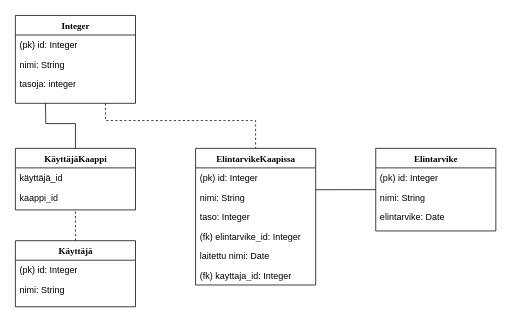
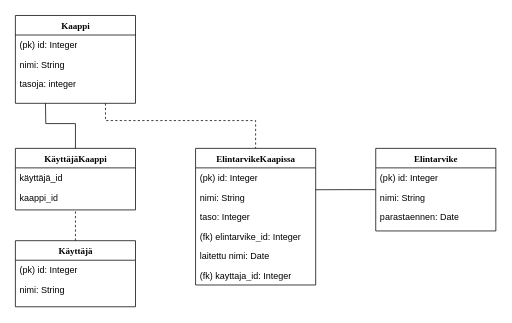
- <mxCell id="23" value="Integer" style="swimlane;html=1;fontStyle=1;align=center;verticalAlign=top;childLayout=stackLayout;horizontal=1;startSize=26;horizontalStack=0;resizeParent=1;resizeLast=0;collapsible=1;marginBottom=0;swimlaneFillColor=#ffffff;rounded=0;shadow=0;comic=0;labelBackgroundColor=none;strokeWidth=1;fillColor=none;fontFamily=Verdana;fontSize=12" parent="1" vertex="1"><mxGeometry x="20" y="20" width="160" height="117" as="geometry" /></mxCell>
+ <mxCell id="23" value="Kaappi" style="swimlane;html=1;fontStyle=1;align=center;verticalAlign=top;childLayout=stackLayout;horizontal=1;startSize=26;horizontalStack=0;resizeParent=1;resizeLast=0;collapsible=1;marginBottom=0;swimlaneFillColor=#ffffff;rounded=0;shadow=0;comic=0;labelBackgroundColor=none;strokeWidth=1;fillColor=none;fontFamily=Verdana;fontSize=12" parent="1" vertex="1"><mxGeometry x="20" y="20" width="160" height="117" as="geometry" /></mxCell>
- <mxCell id="22" value="elintarvike: Date" style="text;html=1;strokeColor=none;fillColor=none;align=left;verticalAlign=top;spacingLeft=4;spacingRight=4;whiteSpace=wrap;overflow=hidden;rotatable=0;points=[[0,0.5],[1,0.5]];portConstraint=eastwest;" parent="19" vertex="1"><mxGeometry y="78" width="160" height="26" as="geometry" /></mxCell>
+ <mxCell id="22" value="parastaennen: Date" style="text;html=1;strokeColor=none;fillColor=none;align=left;verticalAlign=top;spacingLeft=4;spacingRight=4;whiteSpace=wrap;overflow=hidden;rotatable=0;points=[[0,0.5],[1,0.5]];portConstraint=eastwest;" parent="19" vertex="1"><mxGeometry y="78" width="160" height="26" as="geometry" /></mxCell>
